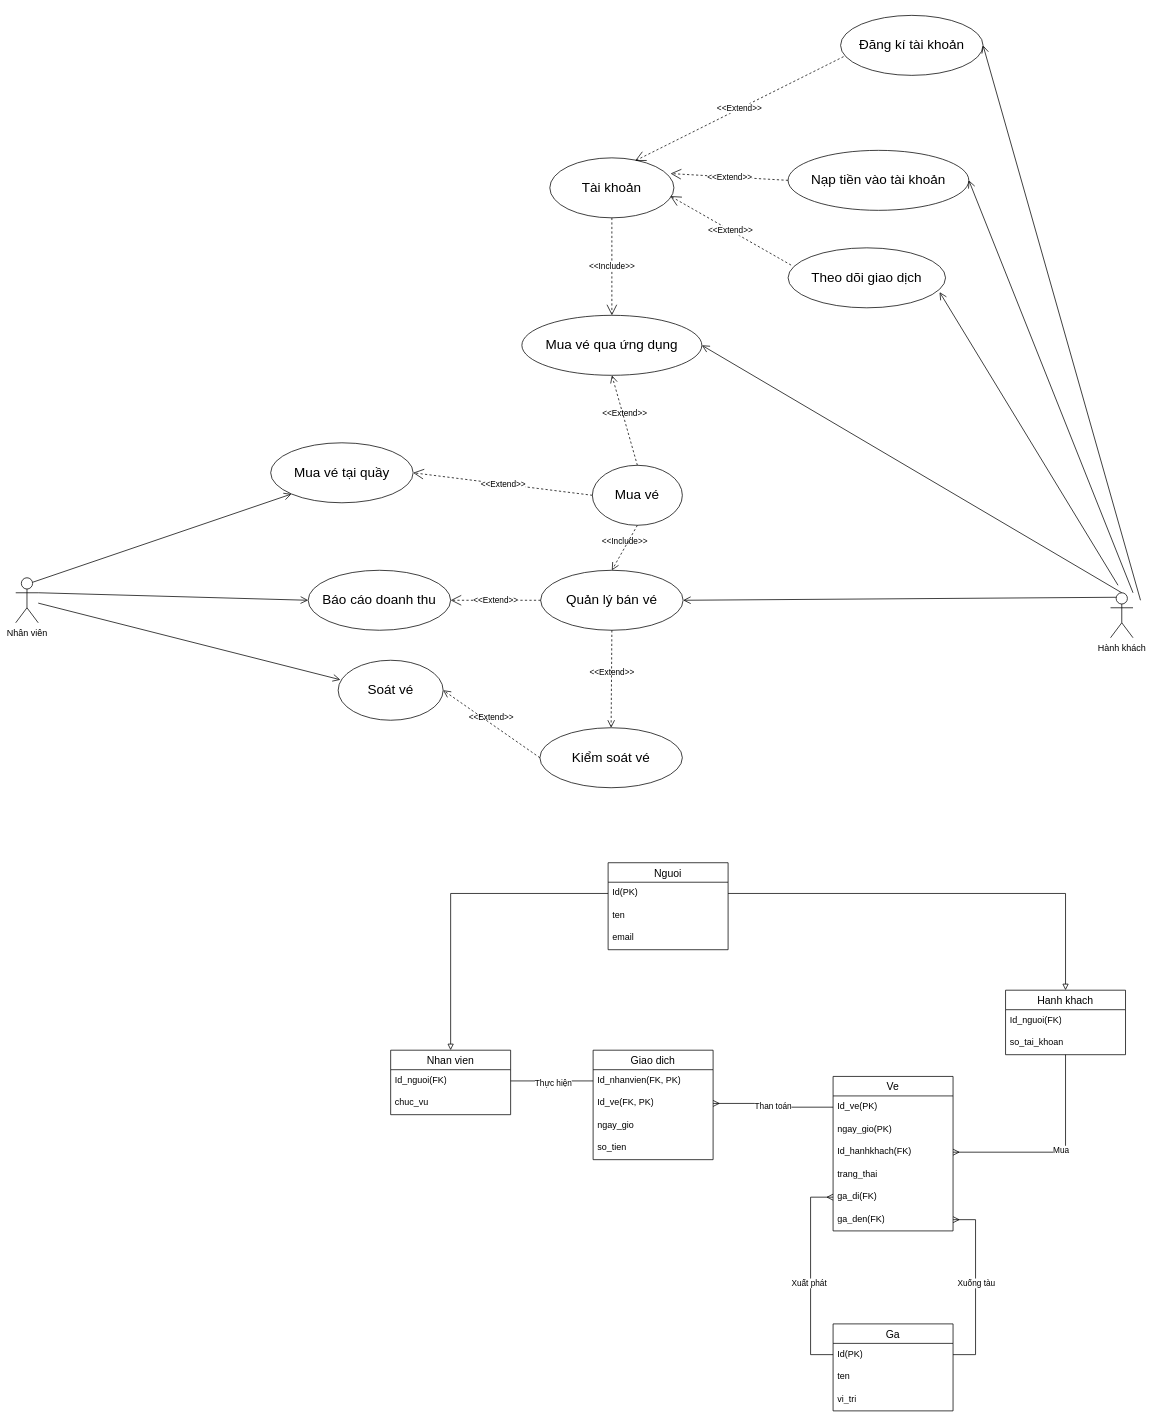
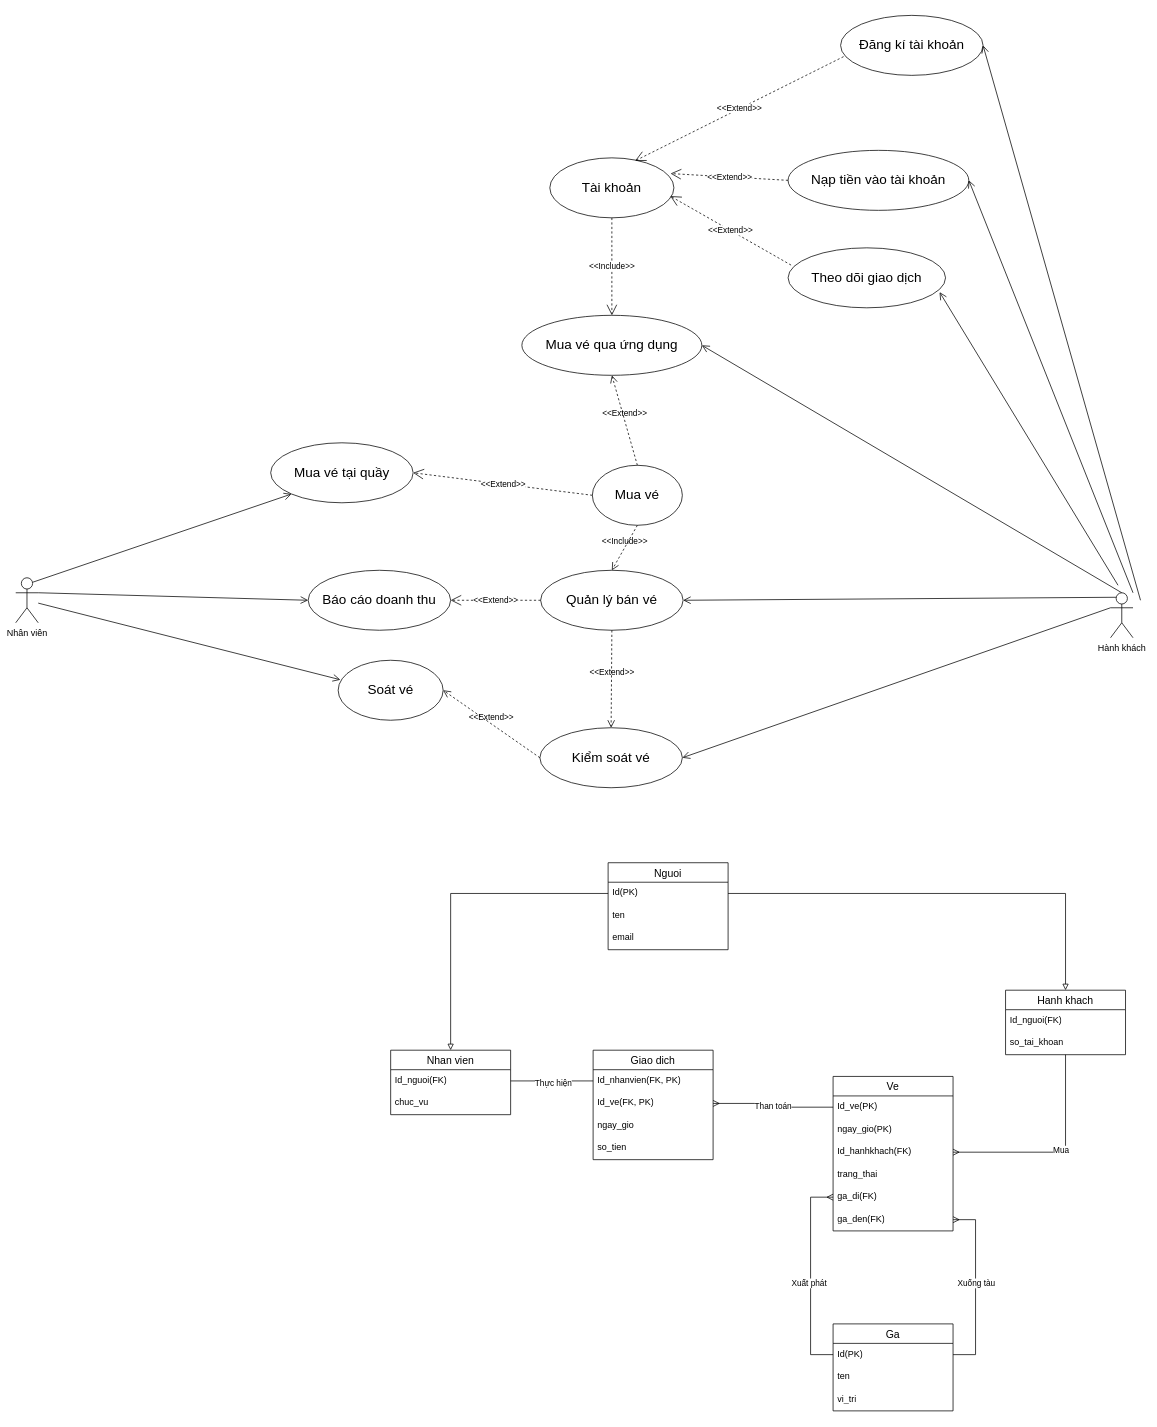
+ <mxCell id="21" value="" style="endArrow=open;startArrow=none;endFill=0;startFill=0;endSize=8;html=1;verticalAlign=bottom;labelBackgroundColor=none;strokeWidth=1;rounded=0;entryX=1;entryY=0.5;entryDx=0;entryDy=0;exitX=0;exitY=0.333;exitDx=0;exitDy=0;exitPerimeter=0;" edge="1" parent="1" source="4" target="12"><mxGeometry width="160" relative="1" as="geometry"><mxPoint x="1360" y="940" as="sourcePoint" /><mxPoint x="920" y="810" as="targetPoint" /></mxGeometry></mxCell>
